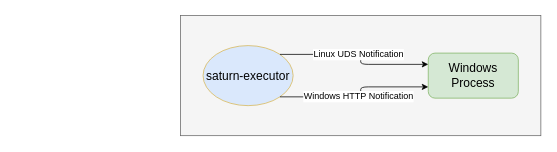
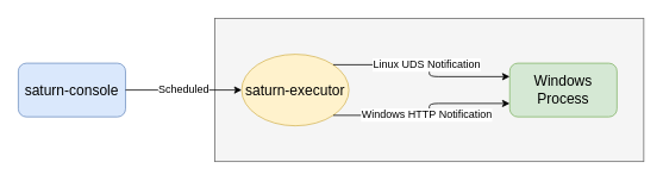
+ <mxCell id="2" value="&lt;font style=&quot;font-size: 16px;&quot;&gt;saturn-console&lt;/font&gt;" style="rounded=1;whiteSpace=wrap;html=1;fillColor=#dae8fc;strokeColor=#6c8ebf;" vertex="1" parent="1"><mxGeometry x="20" y="70" width="120" height="60" as="geometry" /></mxCell>
+ <mxCell id="6" value="&lt;font style=&quot;font-size: 12px;&quot;&gt;Scheduled&lt;/font&gt;" style="endArrow=classic;html=1;exitX=1;exitY=0.5;exitDx=0;exitDy=0;entryX=0;entryY=0.5;entryDx=0;entryDy=0;" edge="1" parent="1" source="2" target="4"><mxGeometry width="50" height="50" relative="1" as="geometry"><mxPoint x="150" y="260" as="sourcePoint" /><mxPoint x="200" y="210" as="targetPoint" /></mxGeometry></mxCell>
- <mxCell id="4" value="&lt;font style=&quot;font-size: 16px;&quot;&gt;saturn-executor&lt;/font&gt;" style="ellipse;whiteSpace=wrap;html=1;fillColor=#dae8fc;strokeColor=#d6b656;" vertex="1" parent="1"><mxGeometry x="270" y="60" width="120" height="80" as="geometry" /></mxCell>
+ <mxCell id="4" value="&lt;font style=&quot;font-size: 16px;&quot;&gt;saturn-executor&lt;/font&gt;" style="ellipse;whiteSpace=wrap;html=1;fillColor=#fff2cc;strokeColor=#d6b656;" vertex="1" parent="1"><mxGeometry x="270" y="60" width="120" height="80" as="geometry" /></mxCell>
